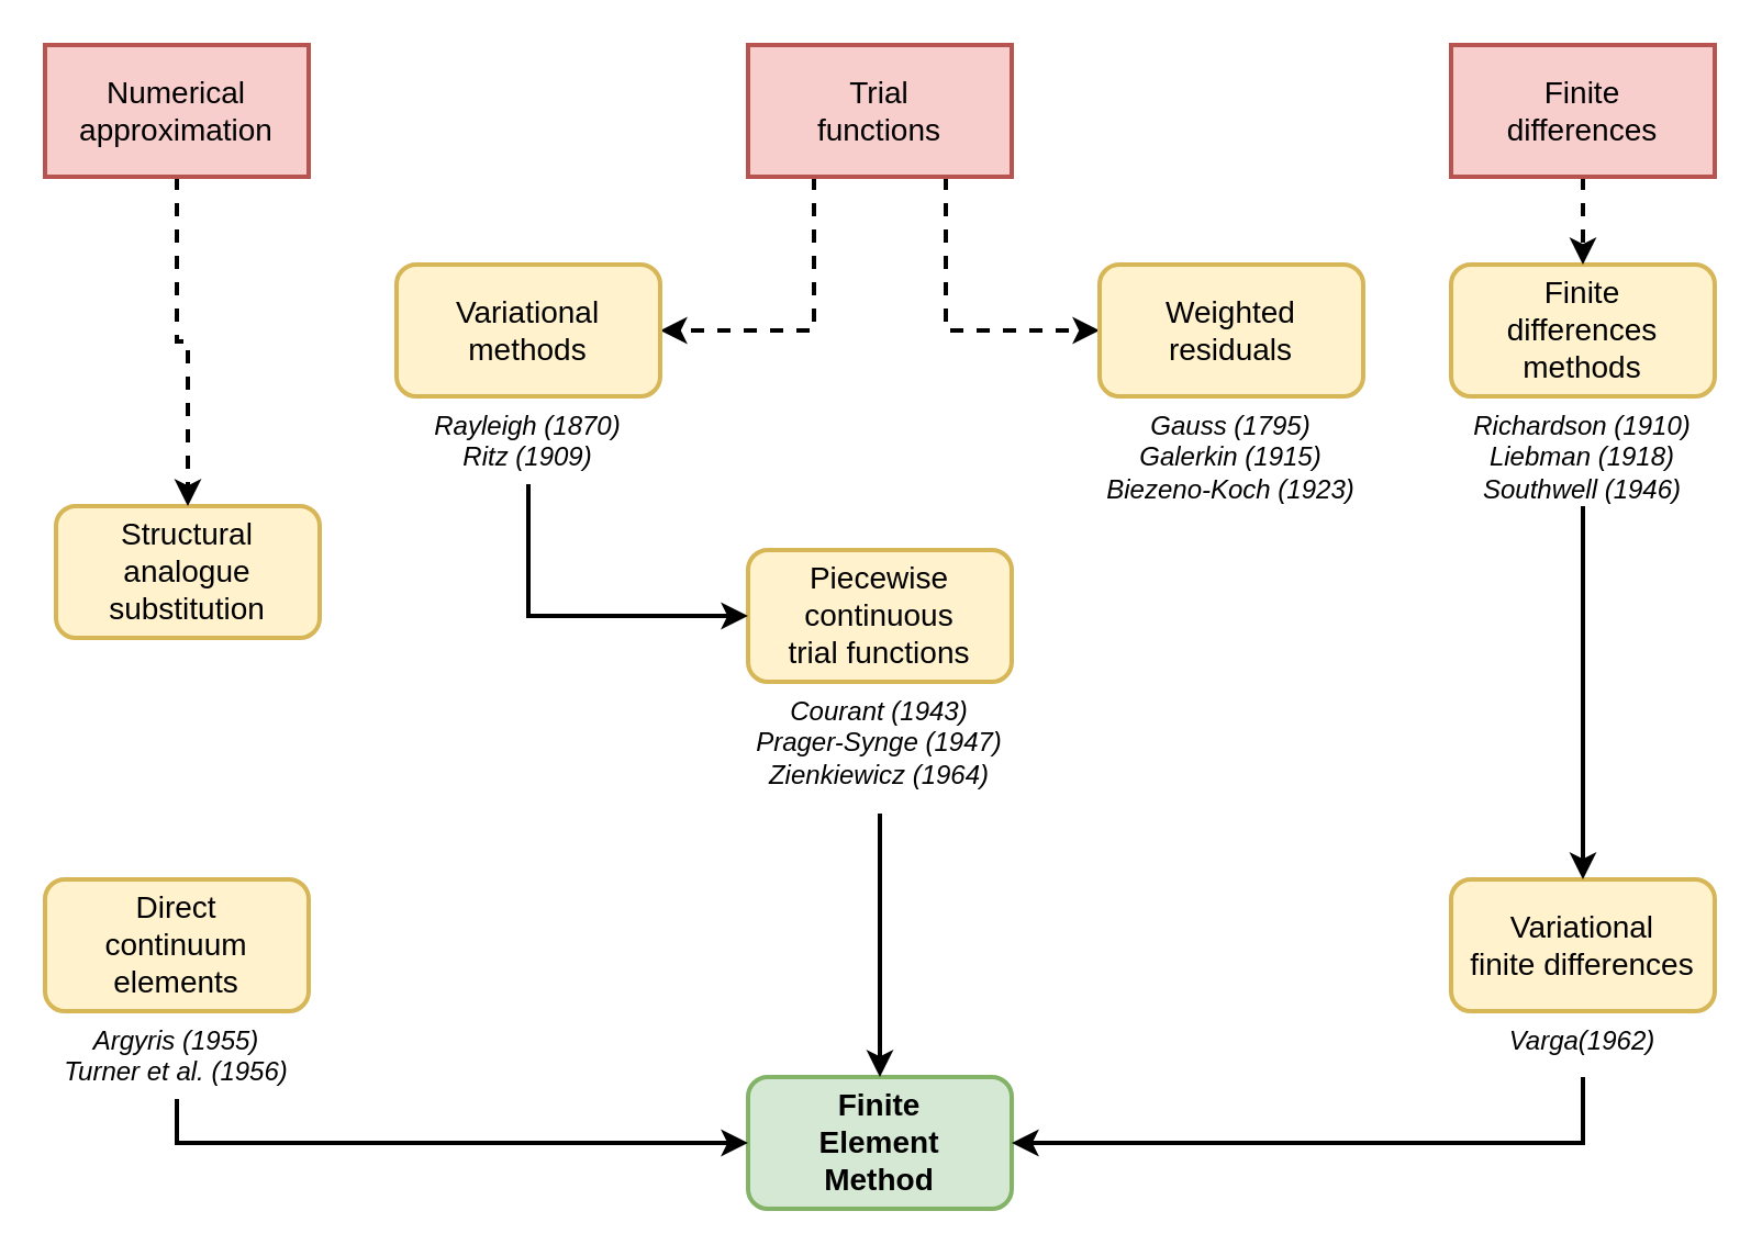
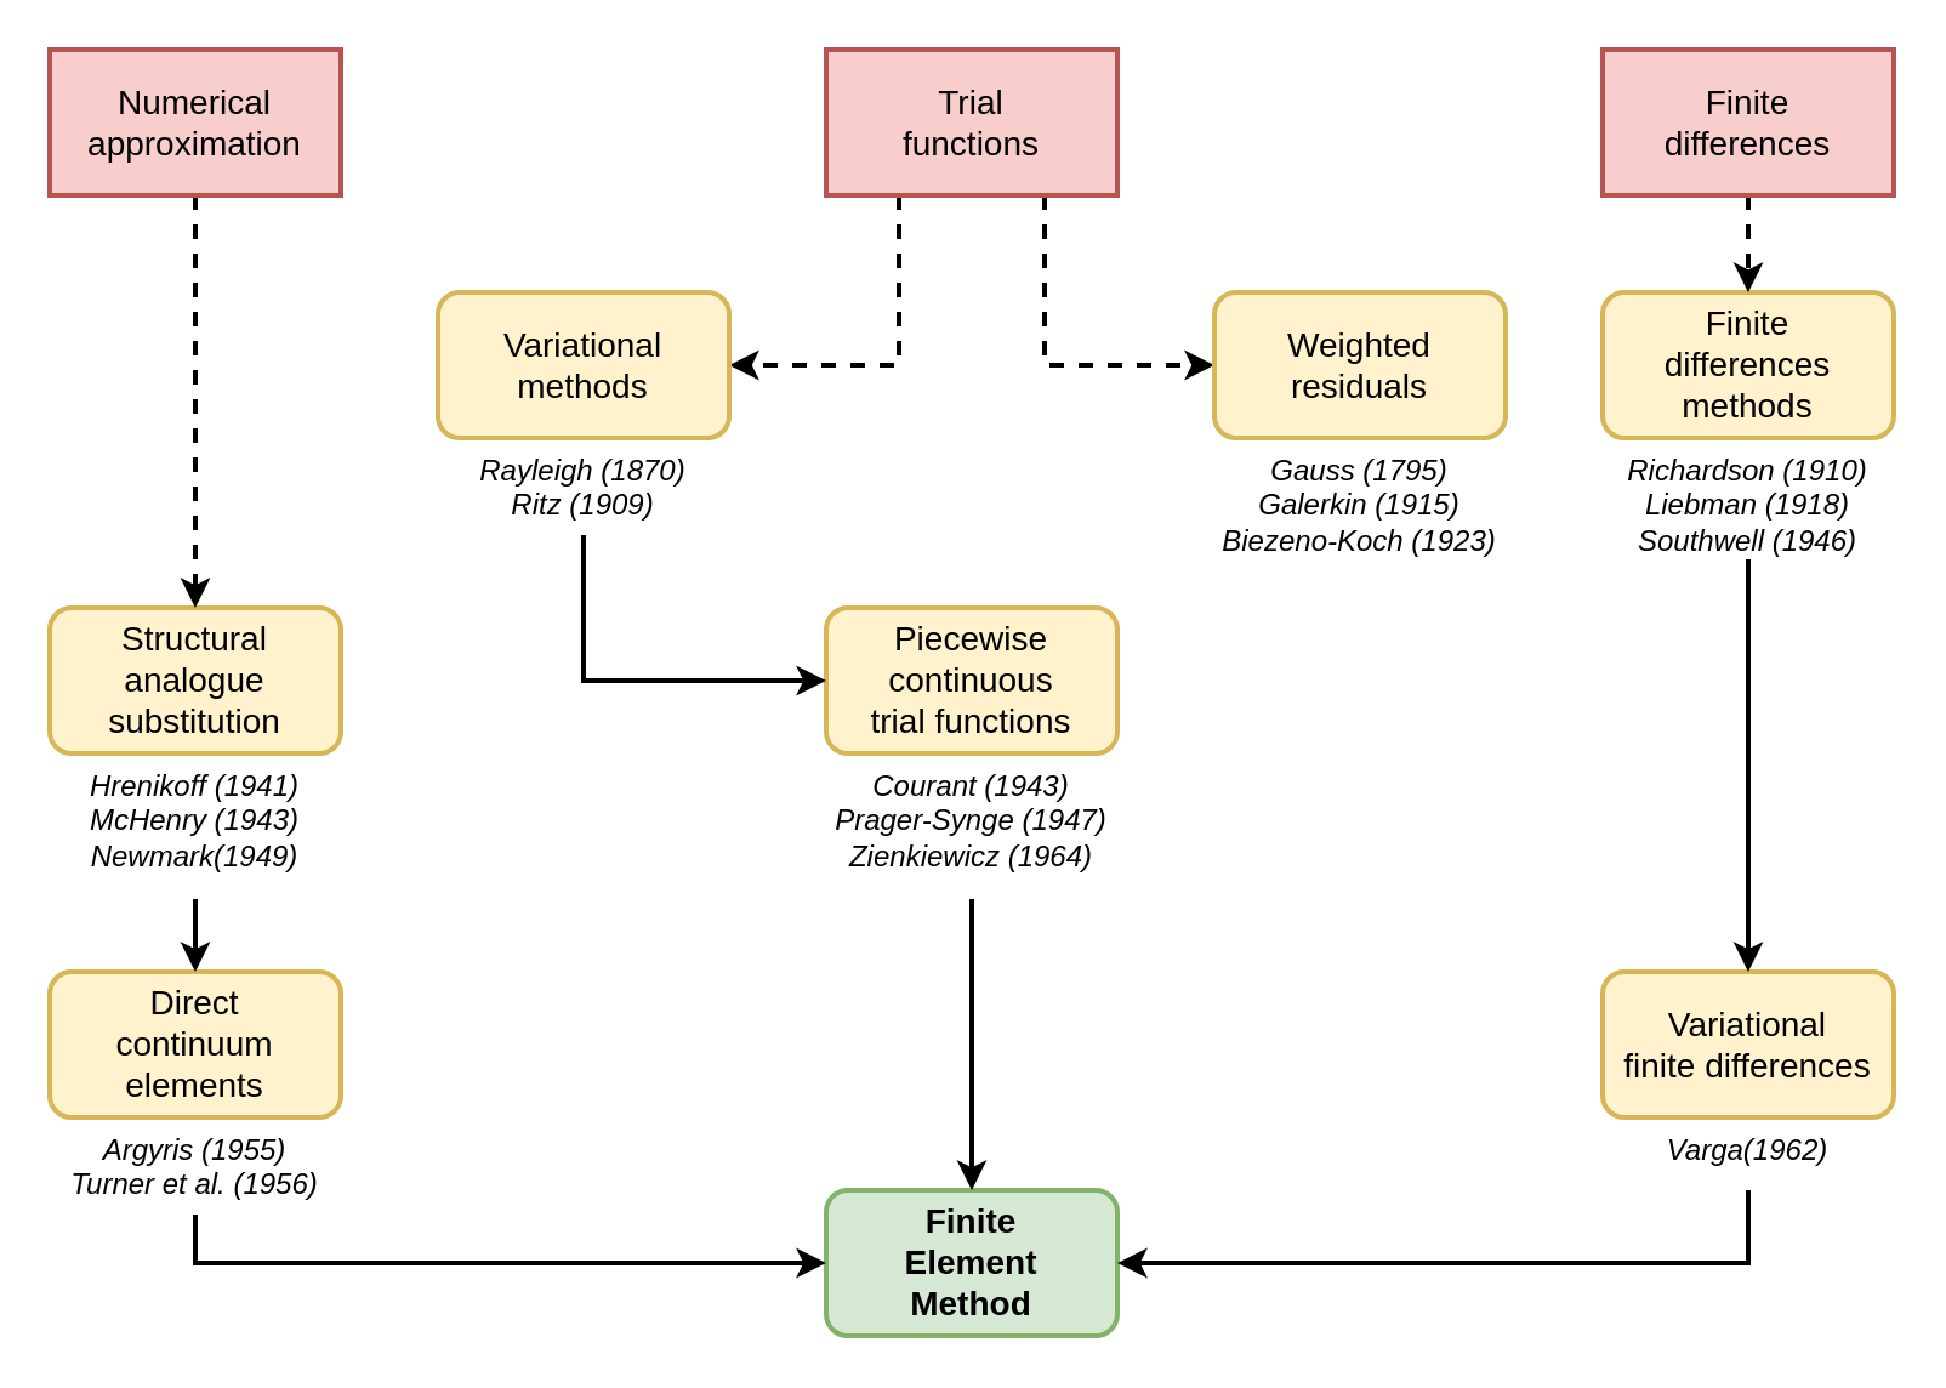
- <mxCell id="10" value="&lt;font style=&quot;font-size: 14px&quot;&gt;Structural&lt;br&gt;analogue&lt;br&gt;substitution&lt;/font&gt;" style="rounded=1;whiteSpace=wrap;html=1;strokeWidth=2;fillColor=#fff2cc;strokeColor=#d6b656;" vertex="1" parent="1"><mxGeometry x="25" y="230" width="120" height="60" as="geometry" /></mxCell>
+ <mxCell id="10" value="&lt;font style=&quot;font-size: 14px&quot;&gt;Structural&lt;br&gt;analogue&lt;br&gt;substitution&lt;/font&gt;" style="rounded=1;whiteSpace=wrap;html=1;strokeWidth=2;fillColor=#fff2cc;strokeColor=#d6b656;" vertex="1" parent="1"><mxGeometry x="20" y="250" width="120" height="60" as="geometry" /></mxCell>
+ <mxCell id="28" value="&lt;i&gt;Hrenikoff (1941)&lt;br&gt;McHenry (1943)&lt;br&gt;Newmark(1949)&lt;/i&gt;" style="text;html=1;strokeColor=none;fillColor=none;align=center;verticalAlign=top;whiteSpace=wrap;rounded=0;" vertex="1" parent="1"><mxGeometry x="20" y="310" width="120" height="60" as="geometry" /></mxCell>
+ <mxCell id="27" style="edgeStyle=orthogonalEdgeStyle;rounded=0;orthogonalLoop=1;jettySize=auto;html=1;exitX=0.5;exitY=1;exitDx=0;exitDy=0;entryX=0.5;entryY=0;entryDx=0;entryDy=0;strokeWidth=2;" edge="1" parent="1" source="28" target="11"><mxGeometry relative="1" as="geometry" /></mxCell>
